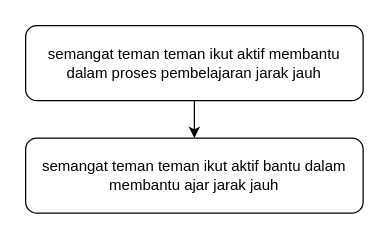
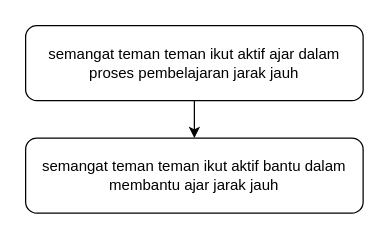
- <mxCell id="3" value="semangat teman teman ikut aktif membantu dalam proses pembelajaran jarak jauh" style="rounded=1;whiteSpace=wrap;html=1;" parent="1" vertex="1"><mxGeometry x="20" y="20" width="270" height="60" as="geometry" /></mxCell>
+ <mxCell id="3" value="semangat teman teman ikut aktif ajar dalam proses pembelajaran jarak jauh" style="rounded=1;whiteSpace=wrap;html=1;" parent="1" vertex="1"><mxGeometry x="20" y="20" width="270" height="60" as="geometry" /></mxCell>
